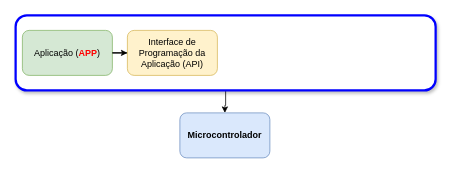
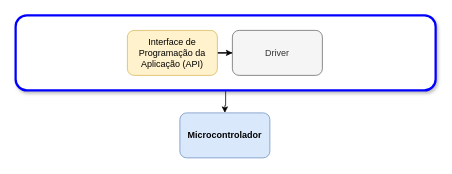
- <mxCell id="4" value="Aplicação (&lt;b&gt;&lt;font color=&quot;#ff0000&quot;&gt;APP&lt;/font&gt;&lt;/b&gt;)" style="rounded=1;whiteSpace=wrap;html=1;fillColor=#d5e8d4;strokeColor=#82b366;" vertex="1" parent="1"><mxGeometry x="29" y="40" width="120" height="60" as="geometry" /></mxCell>
- <mxCell id="5" value="" style="edgeStyle=orthogonalEdgeStyle;rounded=0;orthogonalLoop=1;jettySize=auto;html=1;" edge="1" parent="1" source="4" target="7"><mxGeometry relative="1" as="geometry" /></mxCell>
+ <mxCell id="6" value="" style="edgeStyle=orthogonalEdgeStyle;rounded=0;orthogonalLoop=1;jettySize=auto;html=1;" edge="1" parent="1" source="7" target="8"><mxGeometry relative="1" as="geometry" /></mxCell>
+ <mxCell id="8" value="Driver" style="rounded=1;whiteSpace=wrap;html=1;fillColor=#f5f5f5;fontColor=#333333;strokeColor=#666666;" vertex="1" parent="1"><mxGeometry x="309" y="40" width="120" height="60" as="geometry" /></mxCell>
